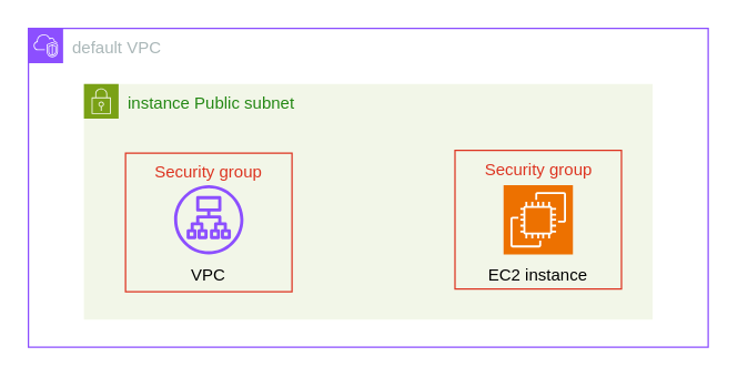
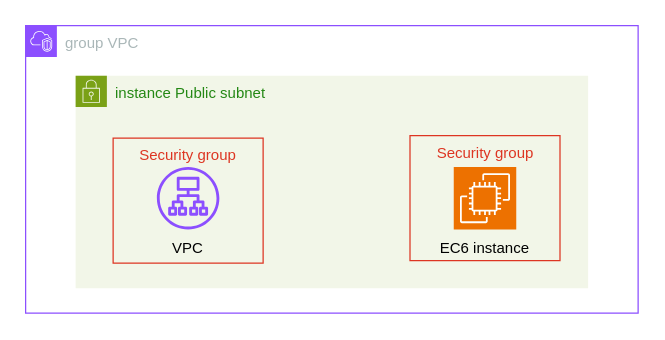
- <mxCell id="2" value="default VPC" style="points=[[0,0],[0.25,0],[0.5,0],[0.75,0],[1,0],[1,0.25],[1,0.5],[1,0.75],[1,1],[0.75,1],[0.5,1],[0.25,1],[0,1],[0,0.75],[0,0.5],[0,0.25]];outlineConnect=0;gradientColor=none;html=1;whiteSpace=wrap;fontSize=12;fontStyle=0;container=1;pointerEvents=0;collapsible=0;recursiveResize=0;shape=mxgraph.aws4.group;grIcon=mxgraph.aws4.group_vpc2;strokeColor=#8C4FFF;fillColor=none;verticalAlign=top;align=left;spacingLeft=30;fontColor=#AAB7B8;dashed=0;" vertex="1" parent="1"><mxGeometry x="20" y="20" width="490" height="230" as="geometry" /></mxCell>
+ <mxCell id="2" value="group VPC" style="points=[[0,0],[0.25,0],[0.5,0],[0.75,0],[1,0],[1,0.25],[1,0.5],[1,0.75],[1,1],[0.75,1],[0.5,1],[0.25,1],[0,1],[0,0.75],[0,0.5],[0,0.25]];outlineConnect=0;gradientColor=none;html=1;whiteSpace=wrap;fontSize=12;fontStyle=0;container=1;pointerEvents=0;collapsible=0;recursiveResize=0;shape=mxgraph.aws4.group;grIcon=mxgraph.aws4.group_vpc2;strokeColor=#8C4FFF;fillColor=none;verticalAlign=top;align=left;spacingLeft=30;fontColor=#AAB7B8;dashed=0;" vertex="1" parent="1"><mxGeometry x="20" y="20" width="490" height="230" as="geometry" /></mxCell>
- <mxCell id="11" value="EC2 instance" style="text;html=1;align=center;verticalAlign=middle;whiteSpace=wrap;rounded=0;" vertex="1" parent="9"><mxGeometry y="50" width="75" height="30" as="geometry" /></mxCell>
+ <mxCell id="11" value="EC6 instance" style="text;html=1;align=center;verticalAlign=middle;whiteSpace=wrap;rounded=0;" vertex="1" parent="9"><mxGeometry y="50" width="75" height="30" as="geometry" /></mxCell>
